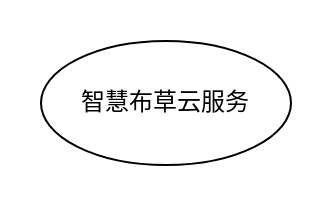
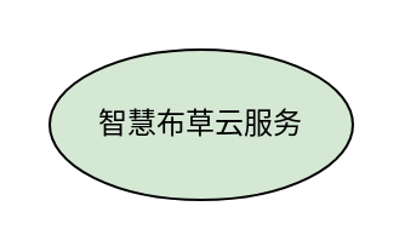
- <mxCell id="2" value="智慧布草云服务" style="ellipse;whiteSpace=wrap;html=1;" vertex="1" parent="1"><mxGeometry x="20" y="20" width="125" height="62" as="geometry" /></mxCell>
+ <mxCell id="2" value="智慧布草云服务" style="ellipse;whiteSpace=wrap;html=1;fillColor=#d5e8d4;" vertex="1" parent="1"><mxGeometry x="20" y="20" width="125" height="62" as="geometry" /></mxCell>
